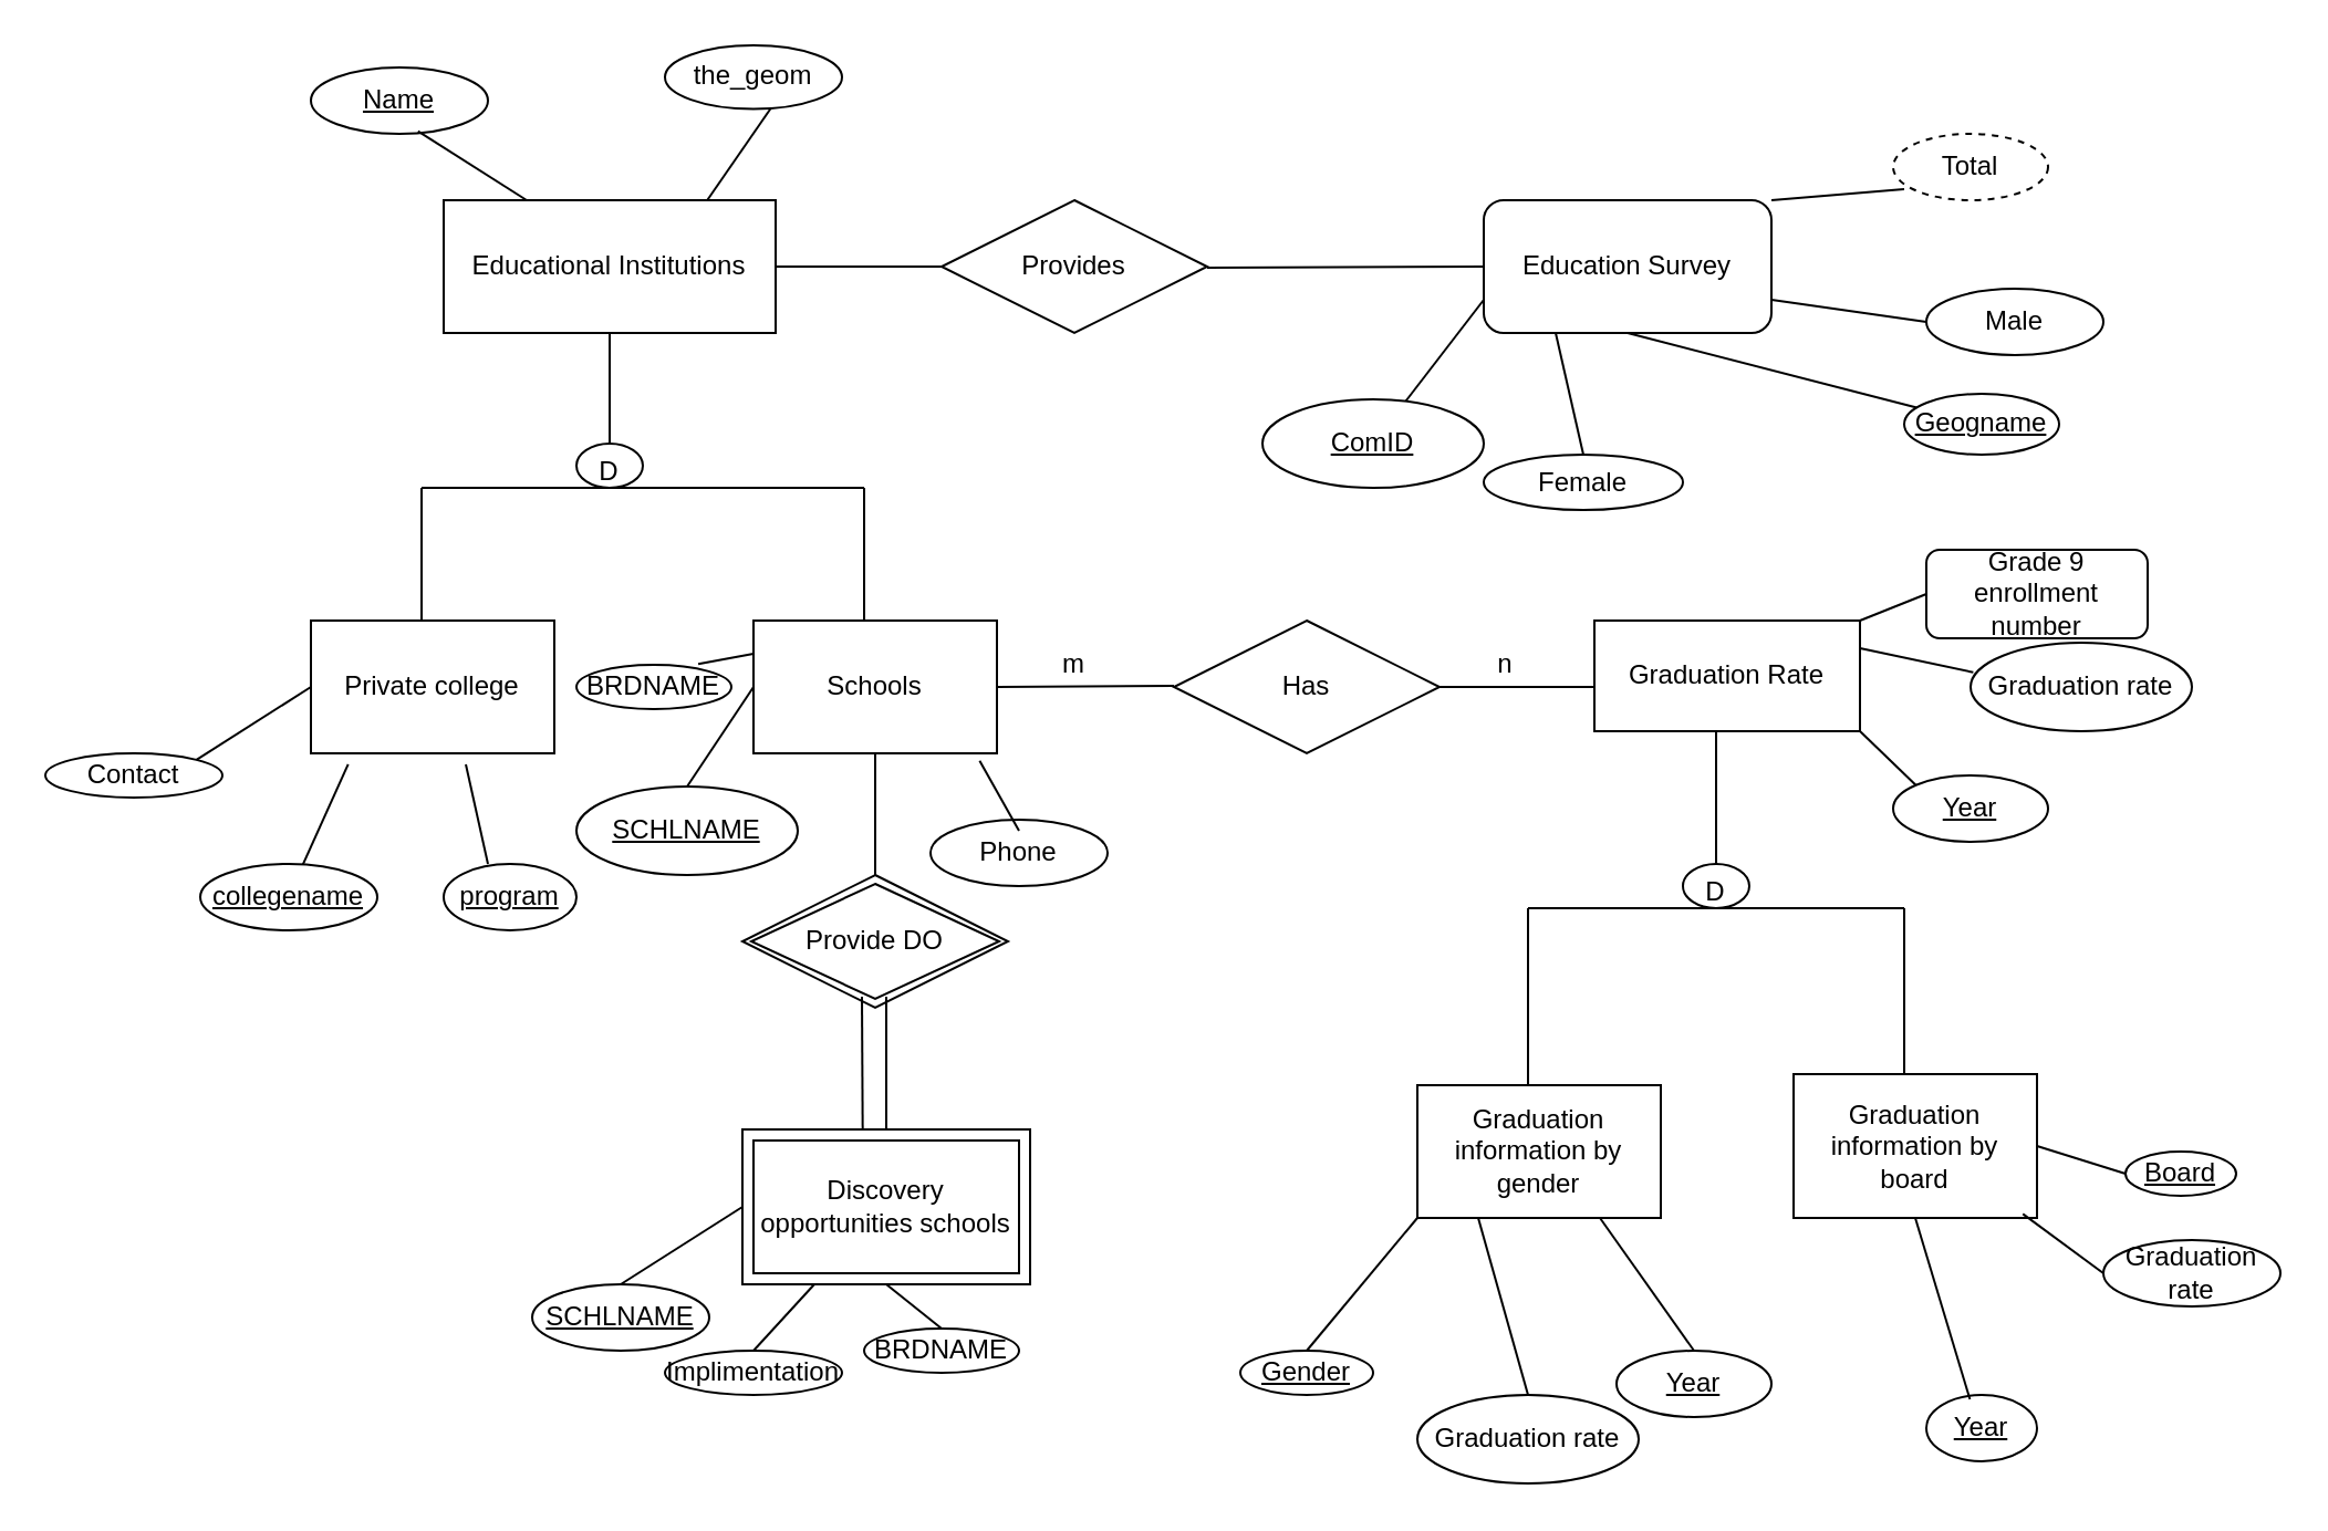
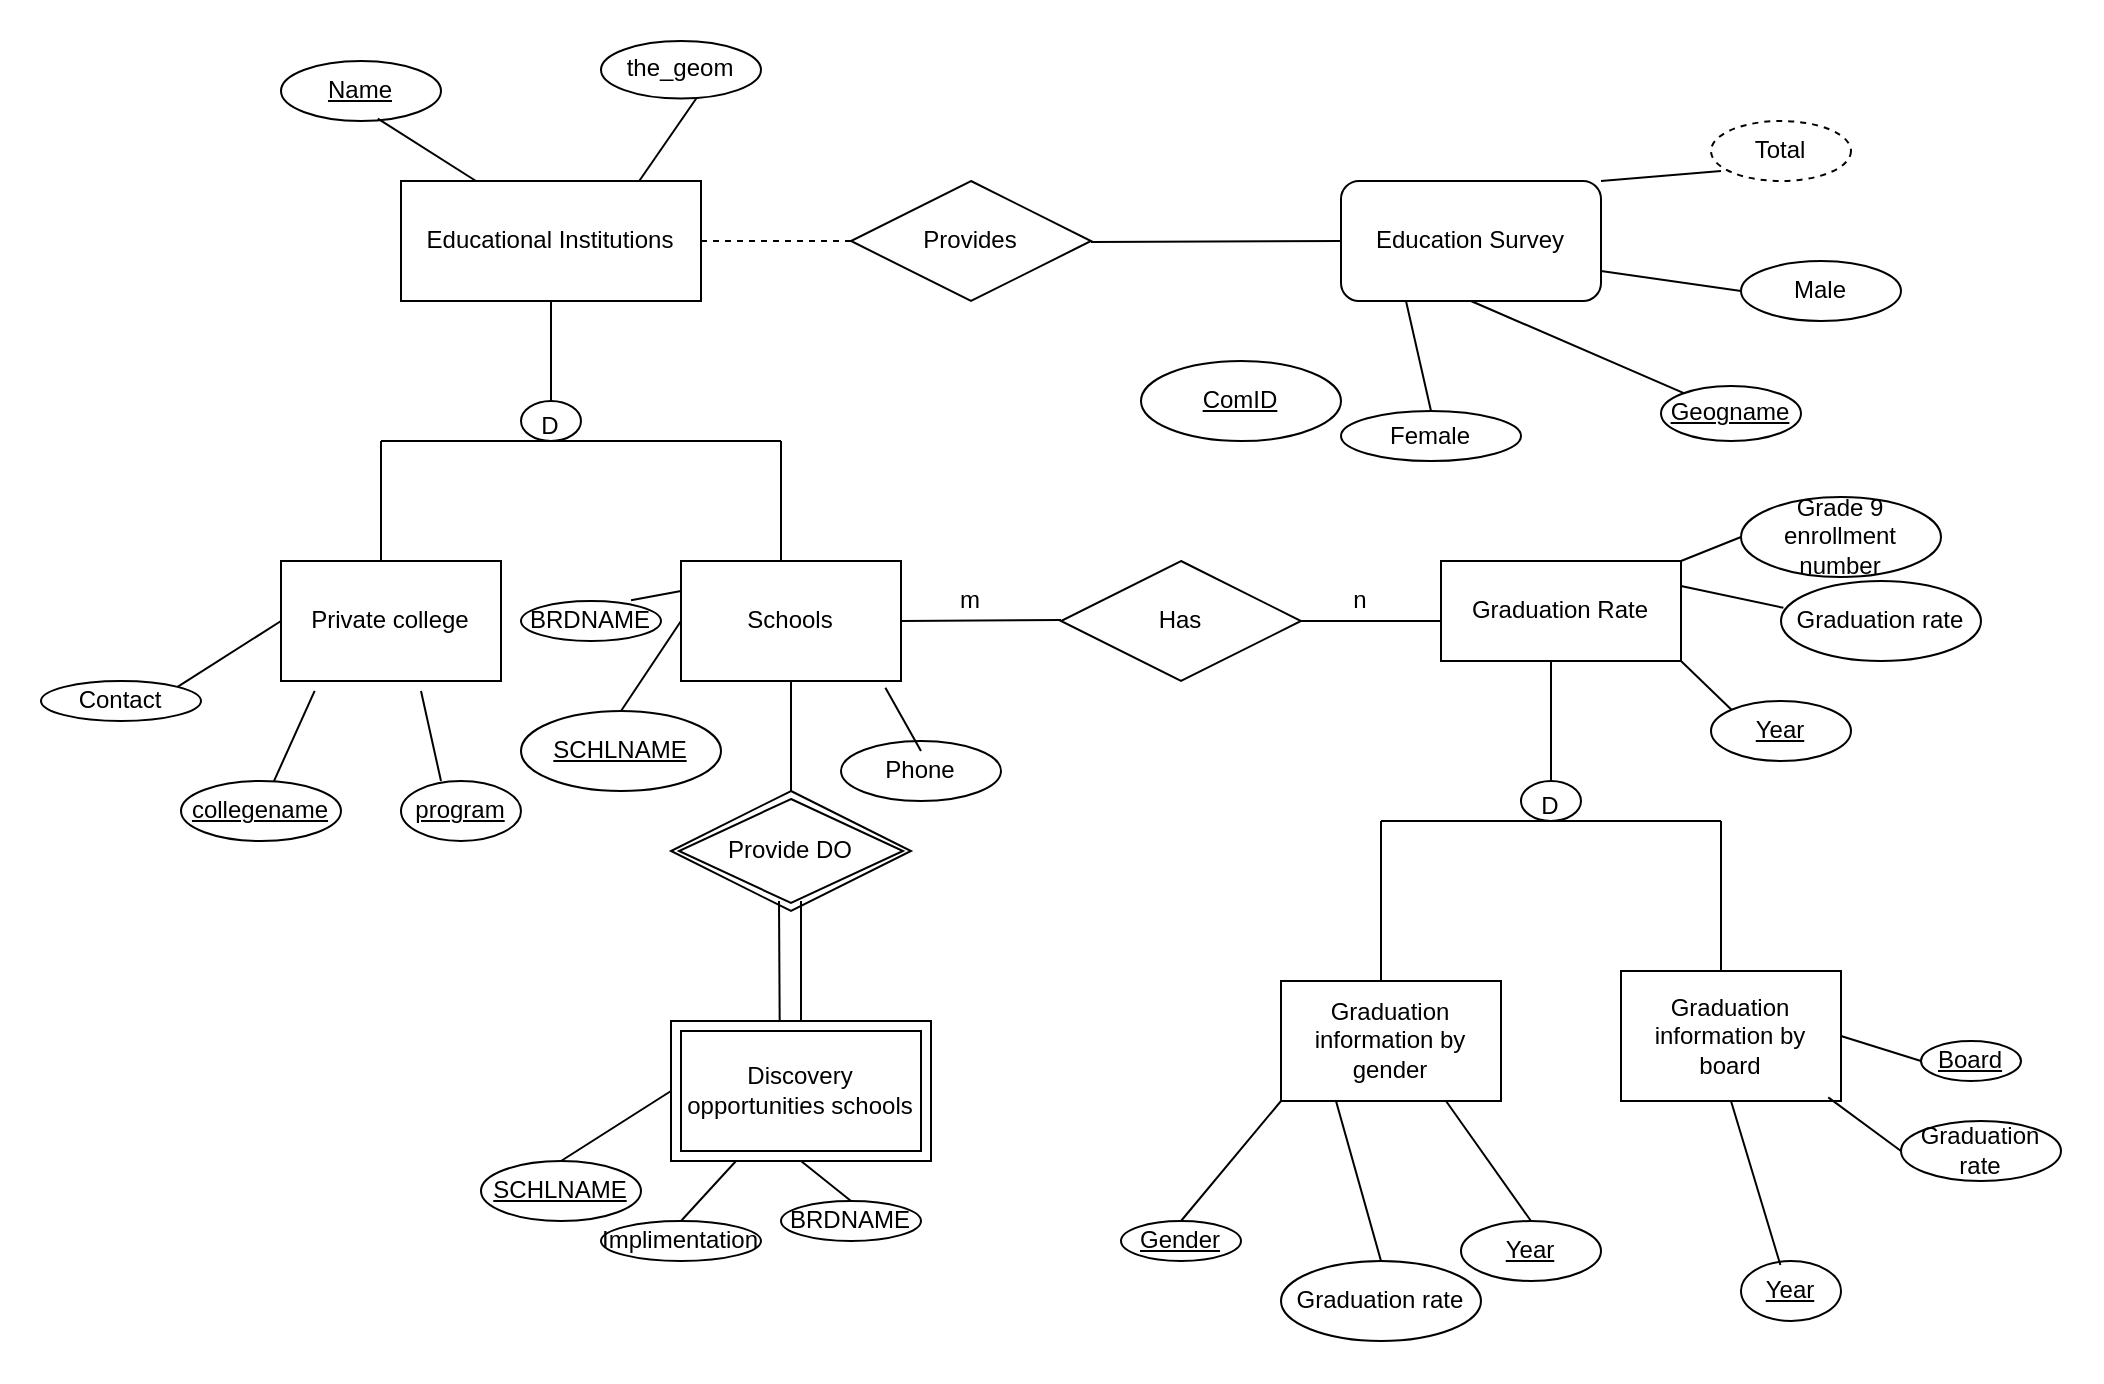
- <mxCell id="54" value="" parent="1" style="endArrow=none;html=1;rounded=0;exitX=1;exitY=0.5;exitDx=0;exitDy=0;entryX=0;entryY=0.5;entryDx=0;entryDy=0;" edge="1" source="2" target="53"><mxGeometry as="geometry" relative="1"><mxPoint as="sourcePoint" y="650" x="170" /><mxPoint as="targetPoint" y="119" x="420" /></mxGeometry></mxCell>
+ <mxCell id="54" value="" parent="1" style="endArrow=none;html=1;rounded=0;exitX=1;exitY=0.5;exitDx=0;exitDy=0;entryX=0;entryY=0.5;entryDx=0;entryDy=0;dashed=1;" edge="1" source="2" target="53"><mxGeometry as="geometry" relative="1"><mxPoint as="sourcePoint" y="650" x="170" /><mxPoint as="targetPoint" y="119" x="420" /></mxGeometry></mxCell>
- <mxCell id="83" value="" parent="1" style="endArrow=none;html=1;rounded=0;exitX=0;exitY=0.75;exitDx=0;exitDy=0;" edge="1" source="52" target="82"><mxGeometry as="geometry" relative="1"><mxPoint as="sourcePoint" y="690" x="20" /><mxPoint as="targetPoint" y="690" x="180" /></mxGeometry></mxCell>
- <mxCell id="56" value="Geogname" parent="1" vertex="1" style="ellipse;whiteSpace=wrap;html=1;align=center;fontStyle=4;"><mxGeometry x="860" y="177.5" as="geometry" height="27.5" width="70" /></mxCell>
+ <mxCell id="56" value="Geogname" parent="1" vertex="1" style="ellipse;whiteSpace=wrap;html=1;align=center;fontStyle=4;"><mxGeometry as="geometry" y="192.5" x="830" height="27.5" width="70" /></mxCell>
- <mxCell id="65" value="Grade 9 enrollment number" parent="1" vertex="1" style="whiteSpace=wrap;html=1;align=center;rounded=1;"><mxGeometry as="geometry" y="248" x="870" height="40" width="100" /></mxCell>
+ <mxCell id="65" value="Grade 9 enrollment number" parent="1" vertex="1" style="ellipse;whiteSpace=wrap;html=1;align=center;"><mxGeometry as="geometry" y="248" x="870" height="40" width="100" /></mxCell>
